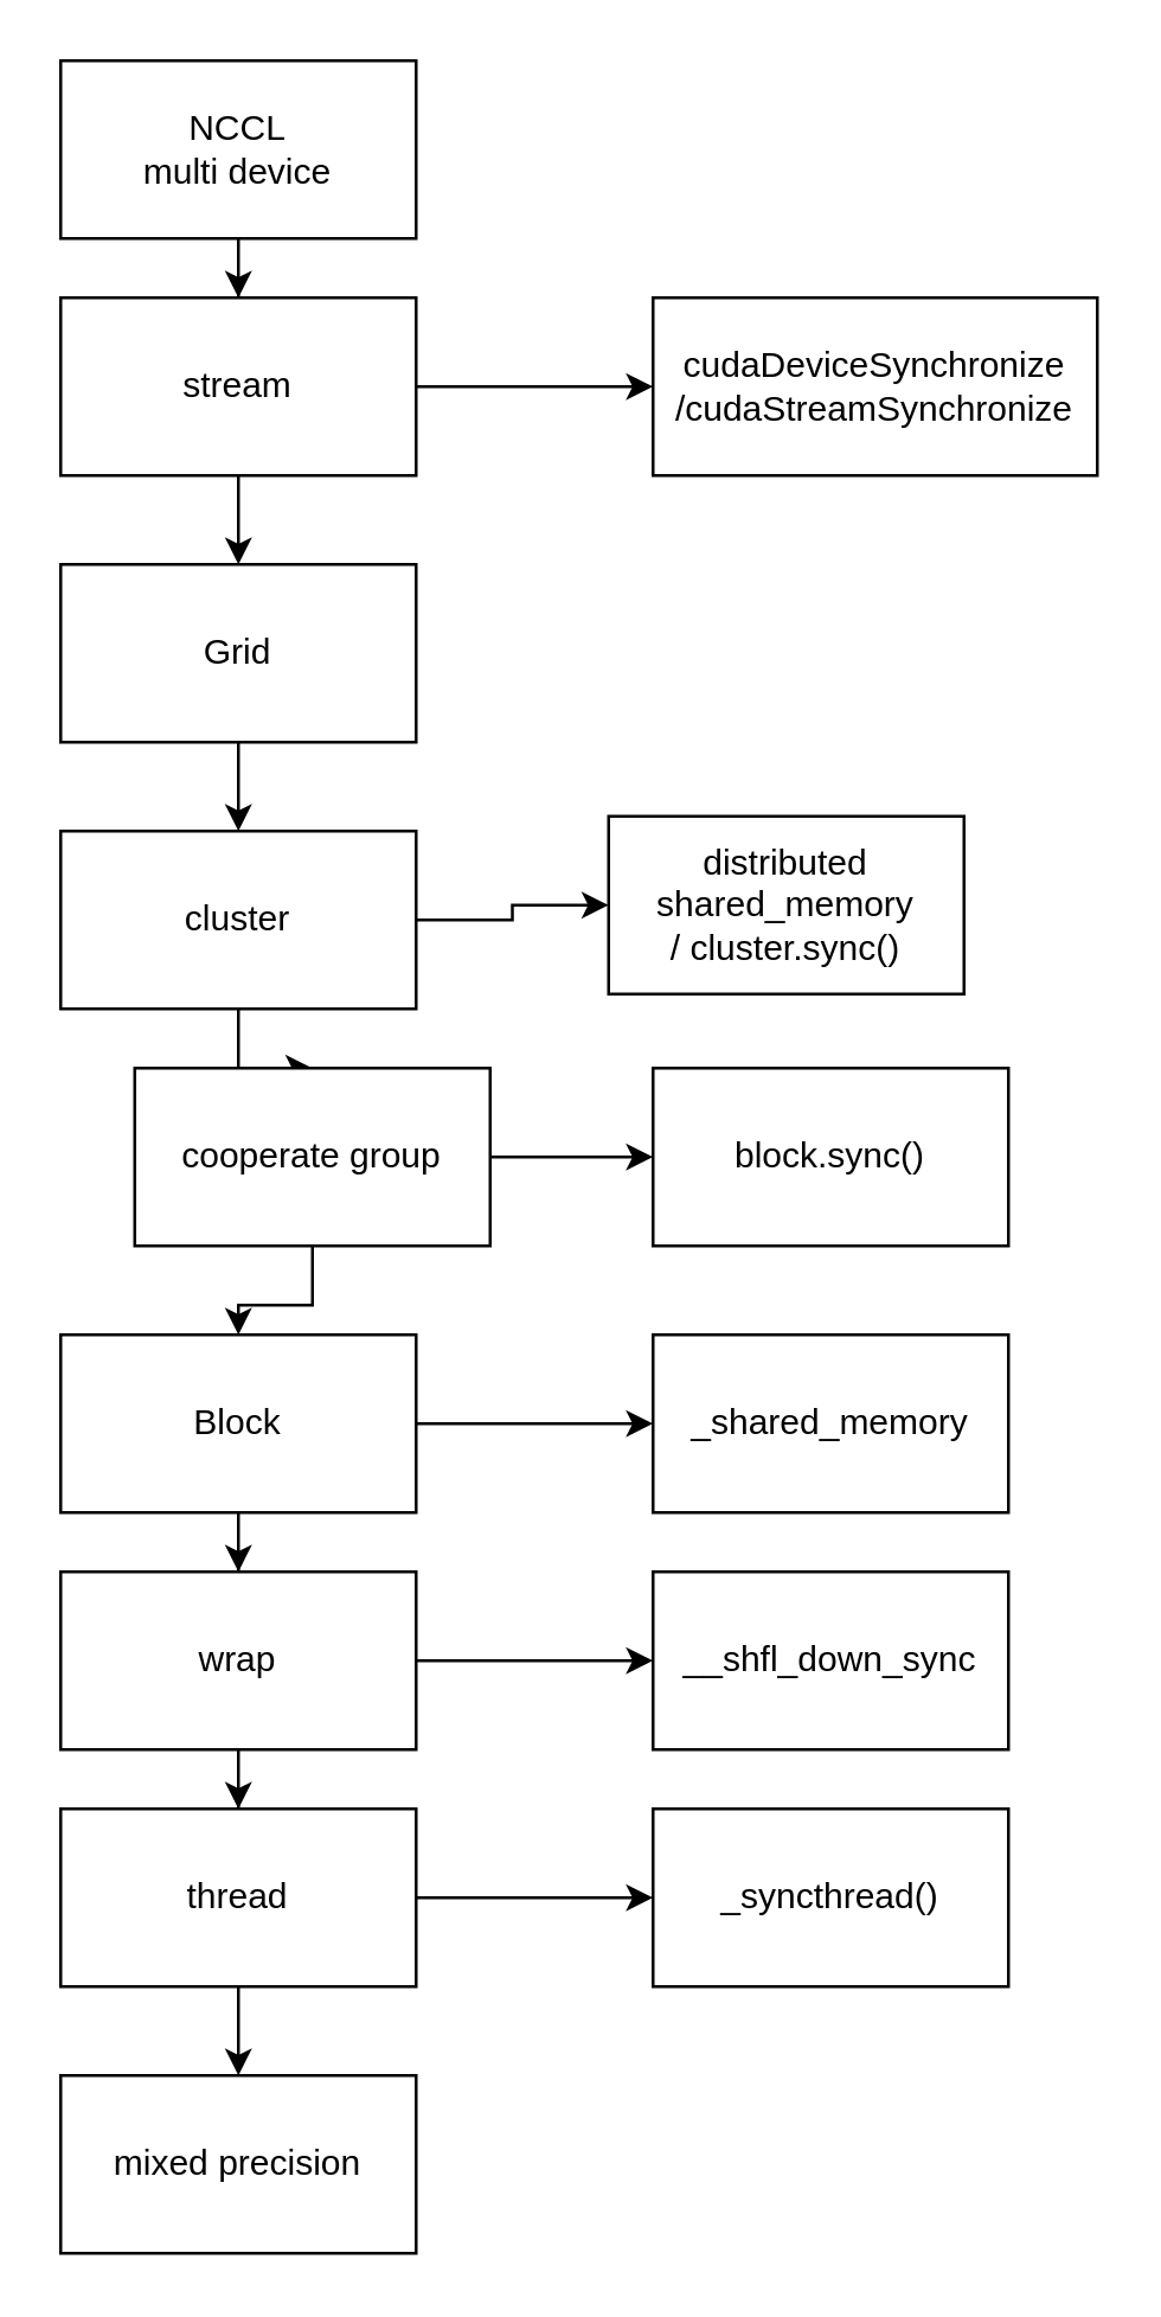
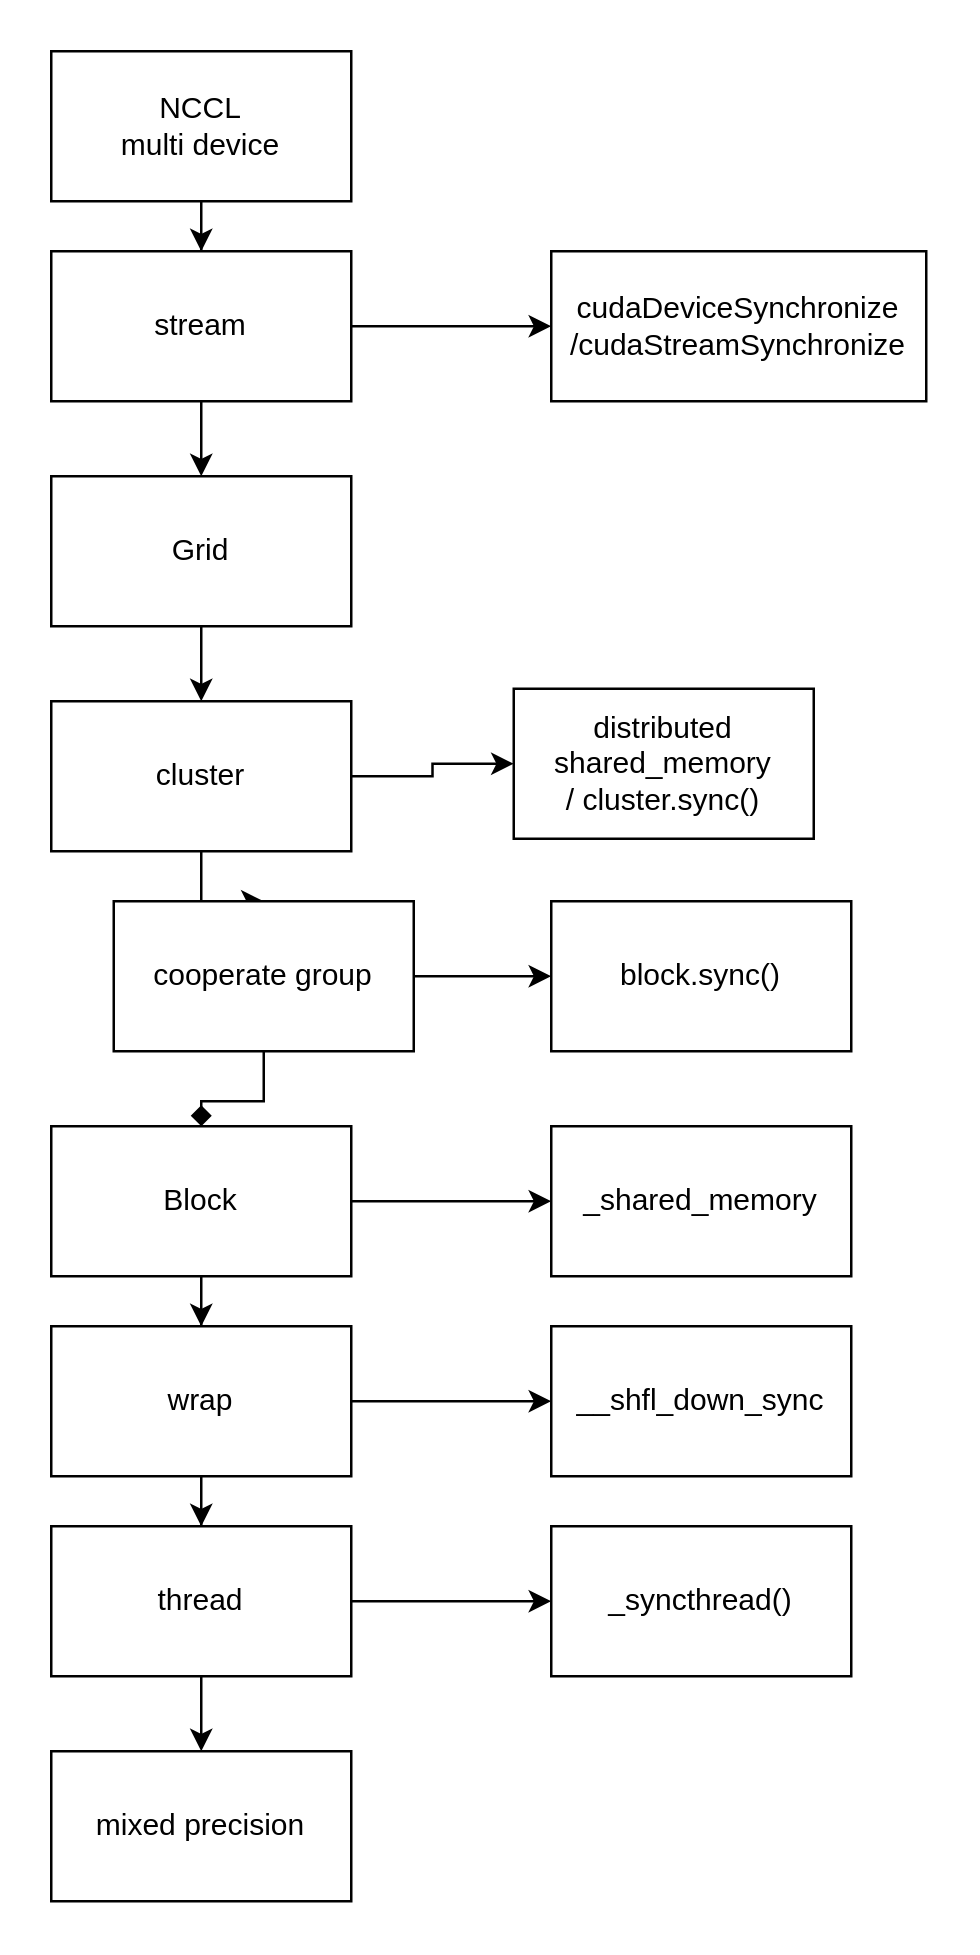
- <mxCell id="12" value="" style="edgeStyle=orthogonalEdgeStyle;rounded=0;orthogonalLoop=1;jettySize=auto;html=1;" edge="1" parent="1" source="14" target="17"><mxGeometry relative="1" as="geometry" /></mxCell>
+ <mxCell id="12" value="" style="edgeStyle=orthogonalEdgeStyle;rounded=0;orthogonalLoop=1;jettySize=auto;html=1;endArrow=diamond;" edge="1" parent="1" source="14" target="17"><mxGeometry relative="1" as="geometry" /></mxCell>
